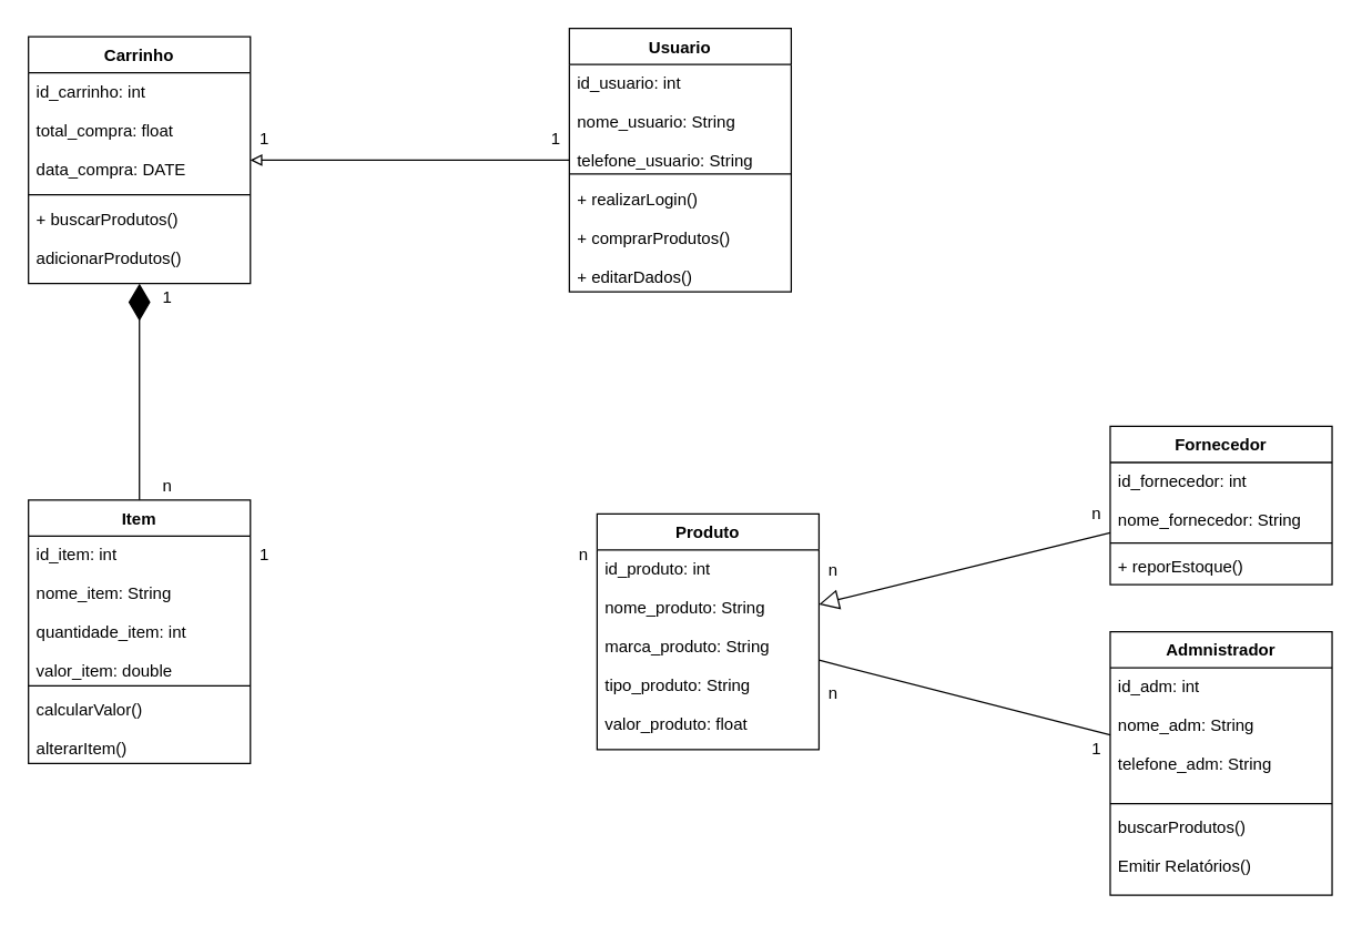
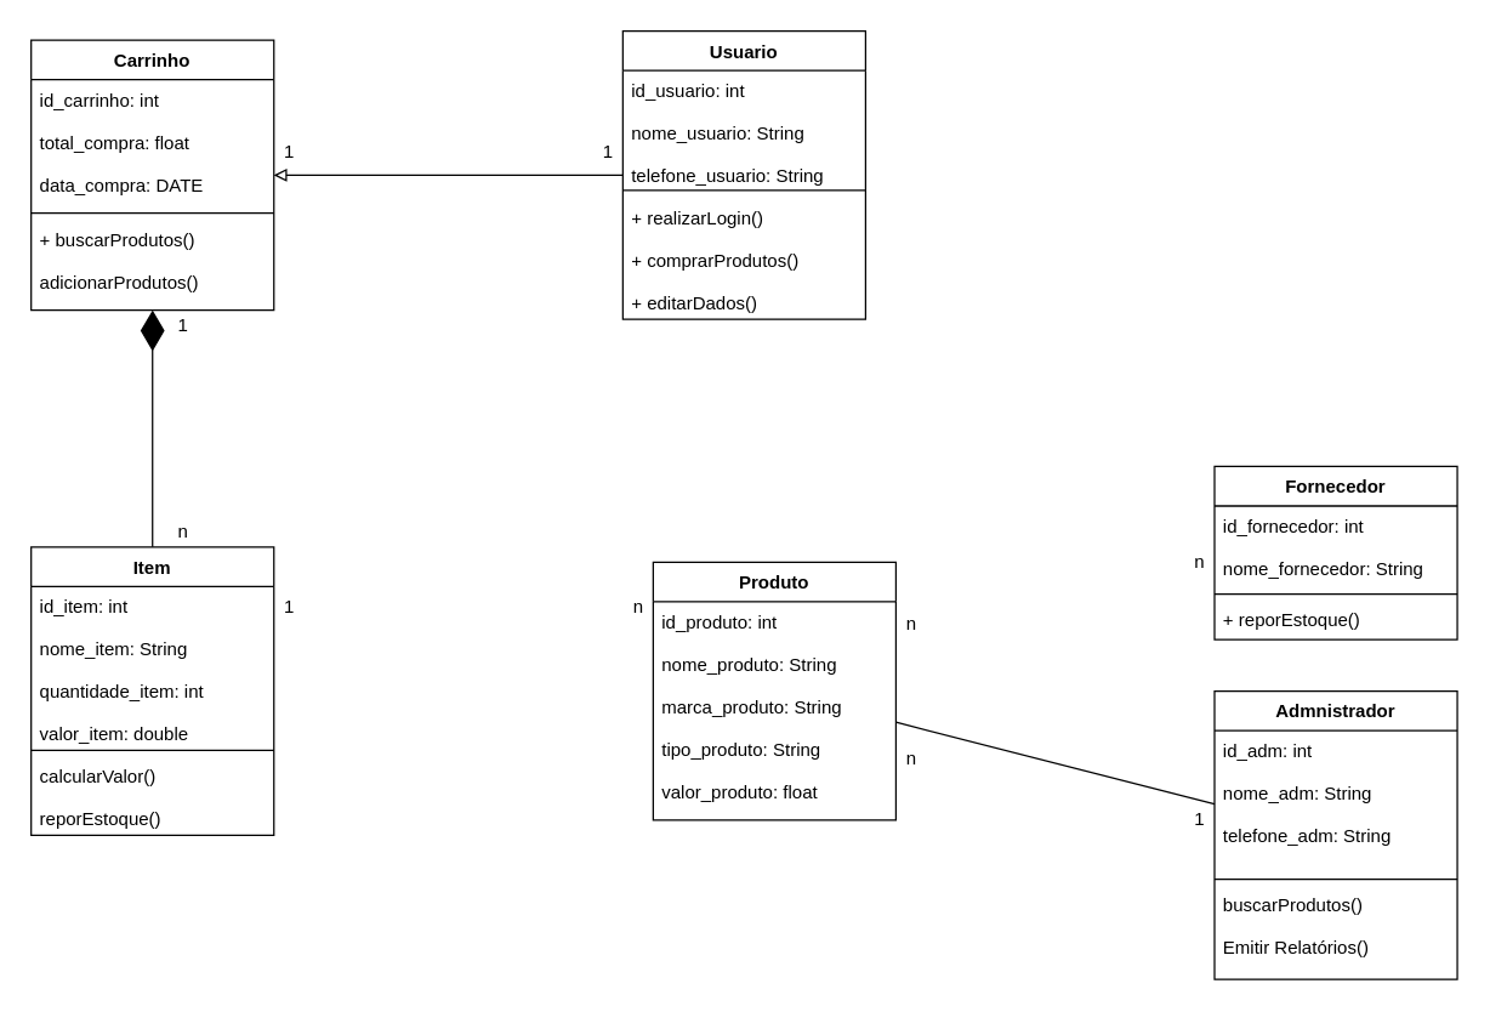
- <mxCell id="28" value="" style="endArrow=block;endFill=0;endSize=12;html=1;rounded=0;" edge="1" parent="1" source="17" target="15"><mxGeometry width="160" relative="1" as="geometry"><mxPoint x="470" y="430" as="sourcePoint" /><mxPoint x="630" y="430" as="targetPoint" /></mxGeometry></mxCell>
- <mxCell id="24" value="calcularValor()&#10;&#10;alterarItem()" style="text;strokeColor=none;fillColor=none;align=left;verticalAlign=top;spacingLeft=4;spacingRight=4;overflow=hidden;rotatable=0;points=[[0,0.5],[1,0.5]];portConstraint=eastwest;" vertex="1" parent="21"><mxGeometry y="138" width="160" height="52" as="geometry" /></mxCell>
+ <mxCell id="24" value="calcularValor()&#10;&#10;reporEstoque()" style="text;strokeColor=none;fillColor=none;align=left;verticalAlign=top;spacingLeft=4;spacingRight=4;overflow=hidden;rotatable=0;points=[[0,0.5],[1,0.5]];portConstraint=eastwest;" vertex="1" parent="21"><mxGeometry y="138" width="160" height="52" as="geometry" /></mxCell>
